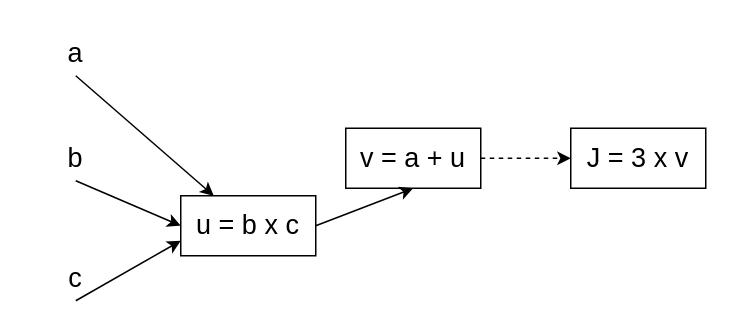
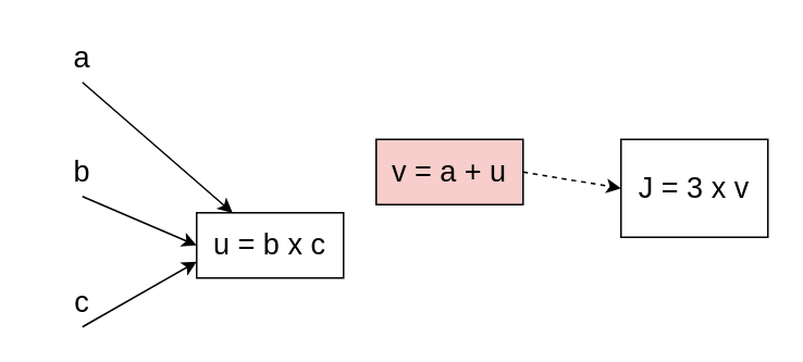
- <mxCell id="6" value="v = a + u" style="rounded=0;whiteSpace=wrap;html=1;fontSize=18;" vertex="1" parent="1"><mxGeometry x="230" y="85" width="90" height="40" as="geometry" /></mxCell>
+ <mxCell id="6" value="v = a + u" style="rounded=0;whiteSpace=wrap;html=1;fontSize=18;fillColor=#f8cecc;" vertex="1" parent="1"><mxGeometry x="230" y="85" width="90" height="40" as="geometry" /></mxCell>
- <mxCell id="7" value="J = 3 x v" style="rounded=0;whiteSpace=wrap;html=1;fontSize=18;" vertex="1" parent="1"><mxGeometry x="380" y="85" width="90" height="40" as="geometry" /></mxCell>
+ <mxCell id="7" value="J = 3 x v" style="rounded=0;whiteSpace=wrap;html=1;fontSize=18;" vertex="1" parent="1"><mxGeometry x="380" y="85" width="90" height="60" as="geometry" /></mxCell>
- <mxCell id="11" value="" style="endArrow=classic;html=1;rounded=0;exitX=1;exitY=0.5;exitDx=0;exitDy=0;entryX=0.5;entryY=1;entryDx=0;entryDy=0;" edge="1" parent="1" source="5" target="6"><mxGeometry width="50" height="50" relative="1" as="geometry"><mxPoint x="270" y="300" as="sourcePoint" /><mxPoint x="320" y="250" as="targetPoint" /></mxGeometry></mxCell>
